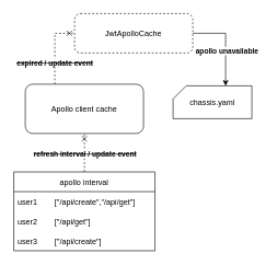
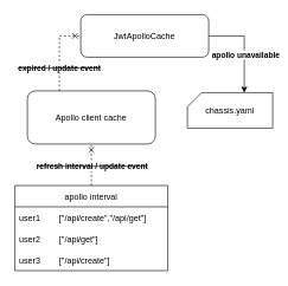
- <mxCell id="12" value="JwtApolloCache" style="rounded=1;whiteSpace=wrap;html=1;dashed=1;" parent="1" vertex="1"><mxGeometry x="113" y="20" width="180" height="60" as="geometry" /></mxCell>
+ <mxCell id="12" value="JwtApolloCache" style="rounded=1;whiteSpace=wrap;html=1;" parent="1" vertex="1"><mxGeometry x="113" y="20" width="180" height="60" as="geometry" /></mxCell>
